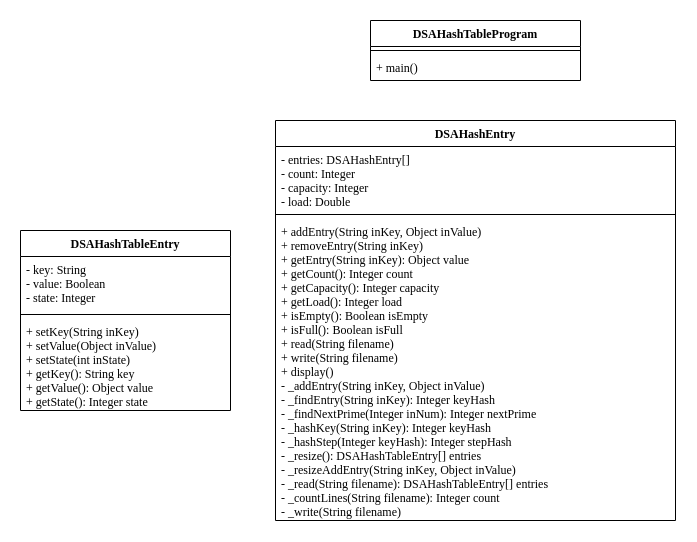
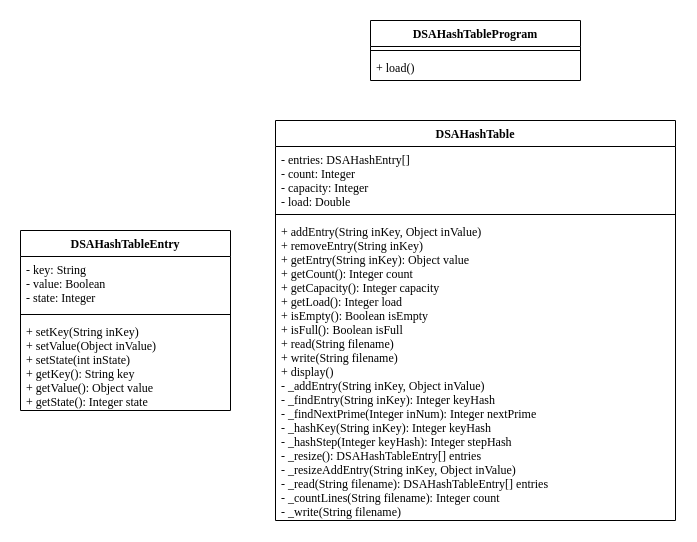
- <mxCell id="8" value="+ main()" style="text;strokeColor=none;fillColor=none;align=left;verticalAlign=top;spacingLeft=4;spacingRight=4;overflow=hidden;rotatable=0;points=[[0,0.5],[1,0.5]];portConstraint=eastwest;fontFamily=Fira Code;" parent="6" vertex="1"><mxGeometry y="34" width="210" height="26" as="geometry" /></mxCell>
+ <mxCell id="8" value="+ load()" style="text;strokeColor=none;fillColor=none;align=left;verticalAlign=top;spacingLeft=4;spacingRight=4;overflow=hidden;rotatable=0;points=[[0,0.5],[1,0.5]];portConstraint=eastwest;fontFamily=Fira Code;" parent="6" vertex="1"><mxGeometry y="34" width="210" height="26" as="geometry" /></mxCell>
- <mxCell id="2" value="DSAHashEntry" style="swimlane;fontStyle=1;align=center;verticalAlign=top;childLayout=stackLayout;horizontal=1;startSize=26;horizontalStack=0;resizeParent=1;resizeParentMax=0;resizeLast=0;collapsible=1;marginBottom=0;fontFamily=Fira Code;" parent="1" vertex="1"><mxGeometry x="275" y="120" width="400" height="400" as="geometry" /></mxCell>
+ <mxCell id="2" value="DSAHashTable" style="swimlane;fontStyle=1;align=center;verticalAlign=top;childLayout=stackLayout;horizontal=1;startSize=26;horizontalStack=0;resizeParent=1;resizeParentMax=0;resizeLast=0;collapsible=1;marginBottom=0;fontFamily=Fira Code;" parent="1" vertex="1"><mxGeometry x="275" y="120" width="400" height="400" as="geometry" /></mxCell>
